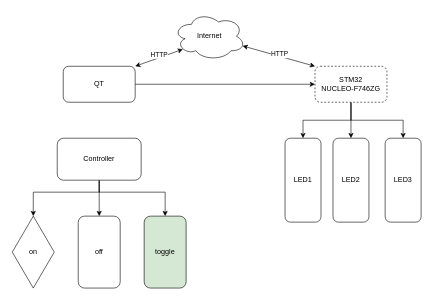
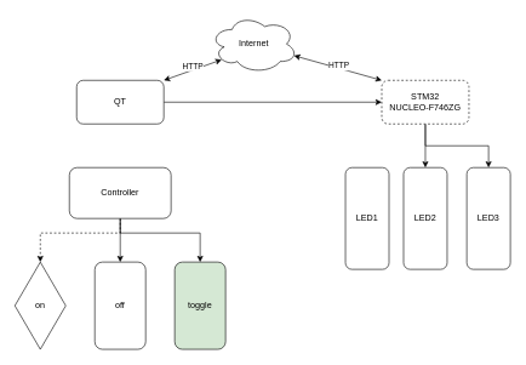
- <mxCell id="5" style="edgeStyle=orthogonalEdgeStyle;rounded=0;orthogonalLoop=1;jettySize=auto;html=1;exitX=0.5;exitY=1;exitDx=0;exitDy=0;entryX=0.5;entryY=0;entryDx=0;entryDy=0;" edge="1" parent="1" source="8" target="13"><mxGeometry relative="1" as="geometry" /></mxCell>
- <mxCell id="17" style="edgeStyle=orthogonalEdgeStyle;rounded=0;orthogonalLoop=1;jettySize=auto;html=1;" edge="1" parent="1" source="19" target="20"><mxGeometry relative="1" as="geometry"><Array as="points"><mxPoint x="165" y="320" /><mxPoint x="55" y="320" /></Array></mxGeometry></mxCell>
+ <mxCell id="17" style="edgeStyle=orthogonalEdgeStyle;rounded=0;orthogonalLoop=1;jettySize=auto;html=1;dashed=1;" edge="1" parent="1" source="19" target="20"><mxGeometry relative="1" as="geometry"><Array as="points"><mxPoint x="165" y="320" /><mxPoint x="55" y="320" /></Array></mxGeometry></mxCell>
